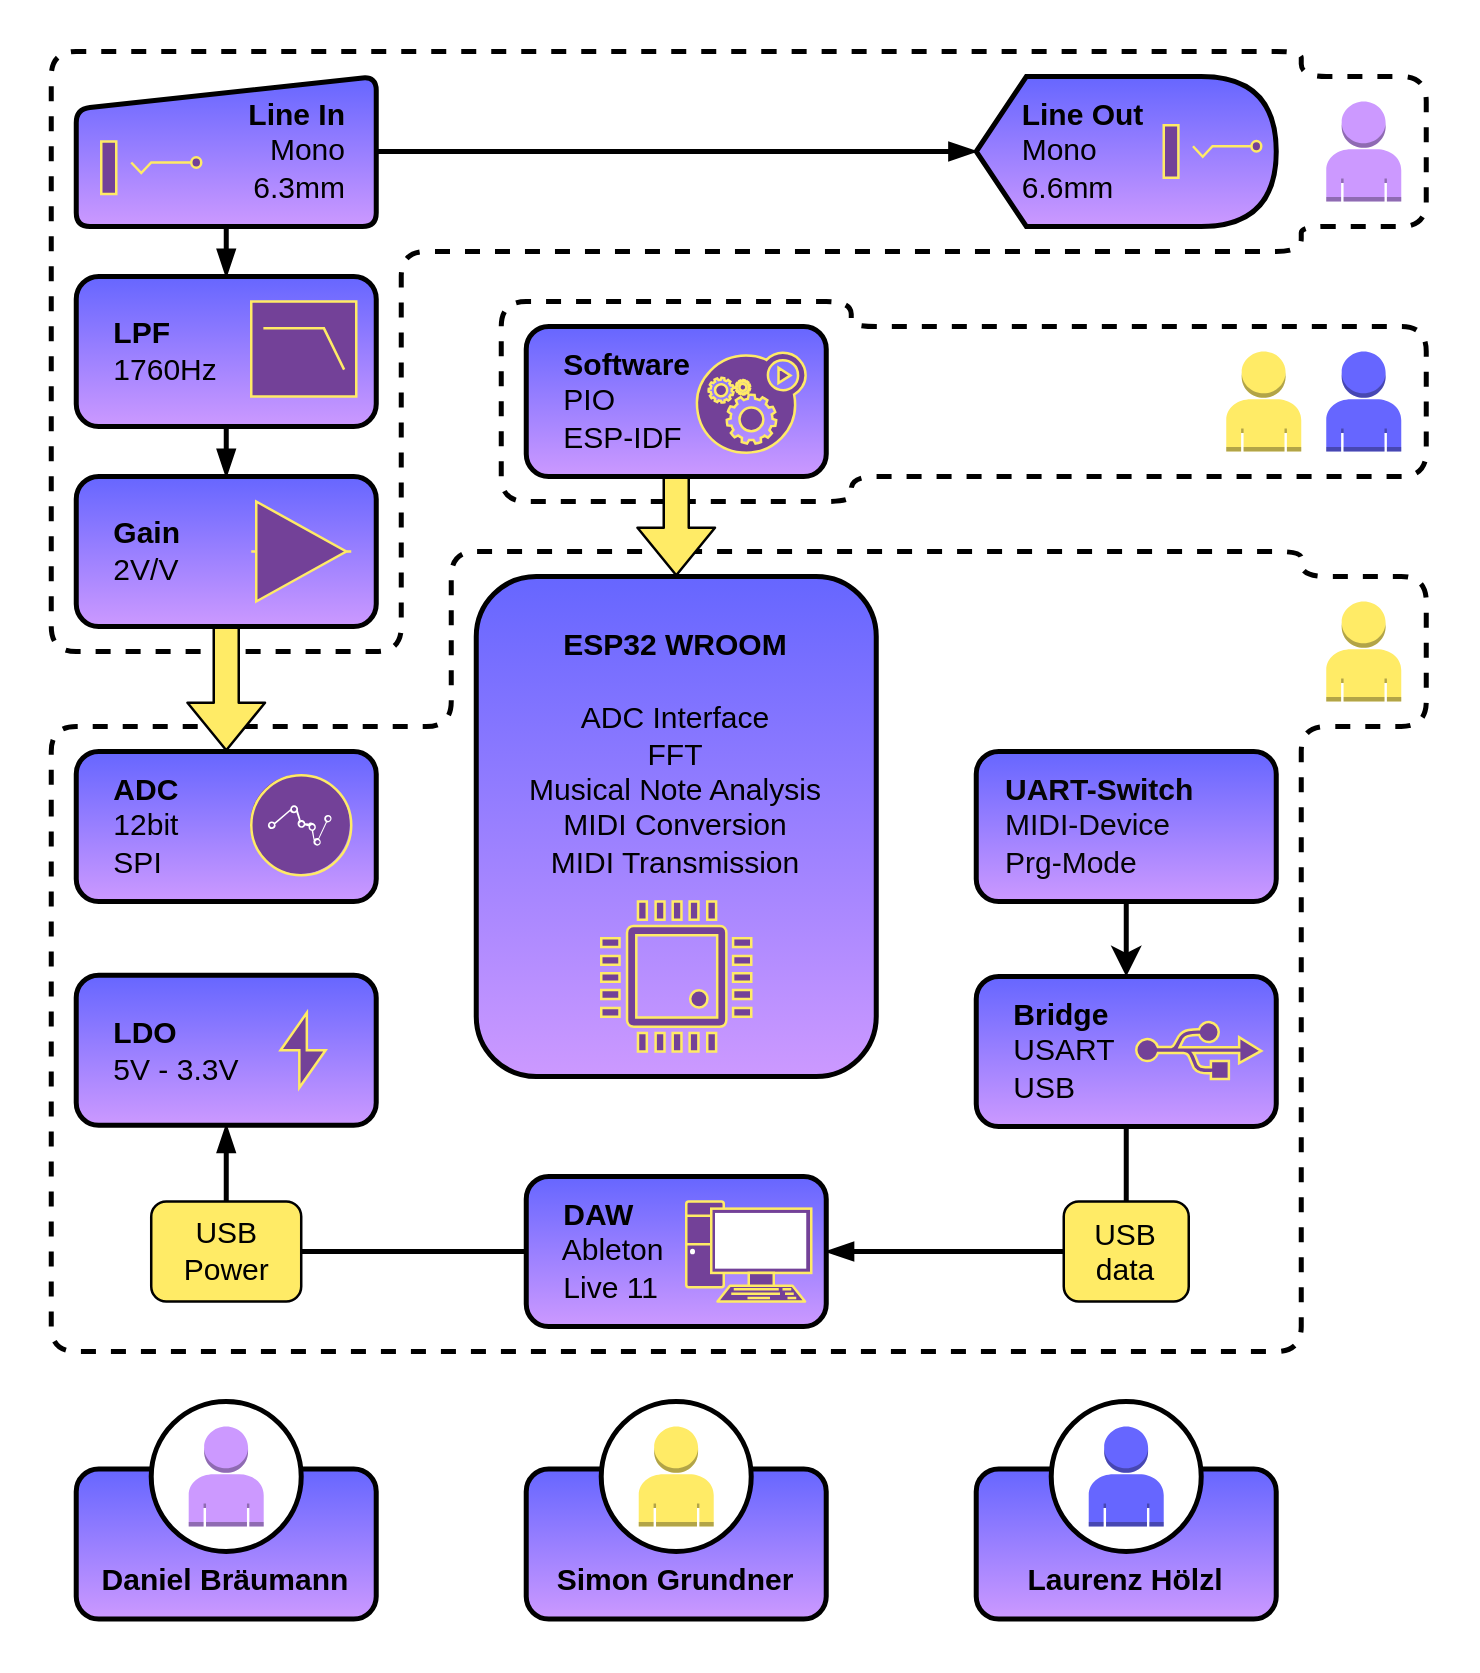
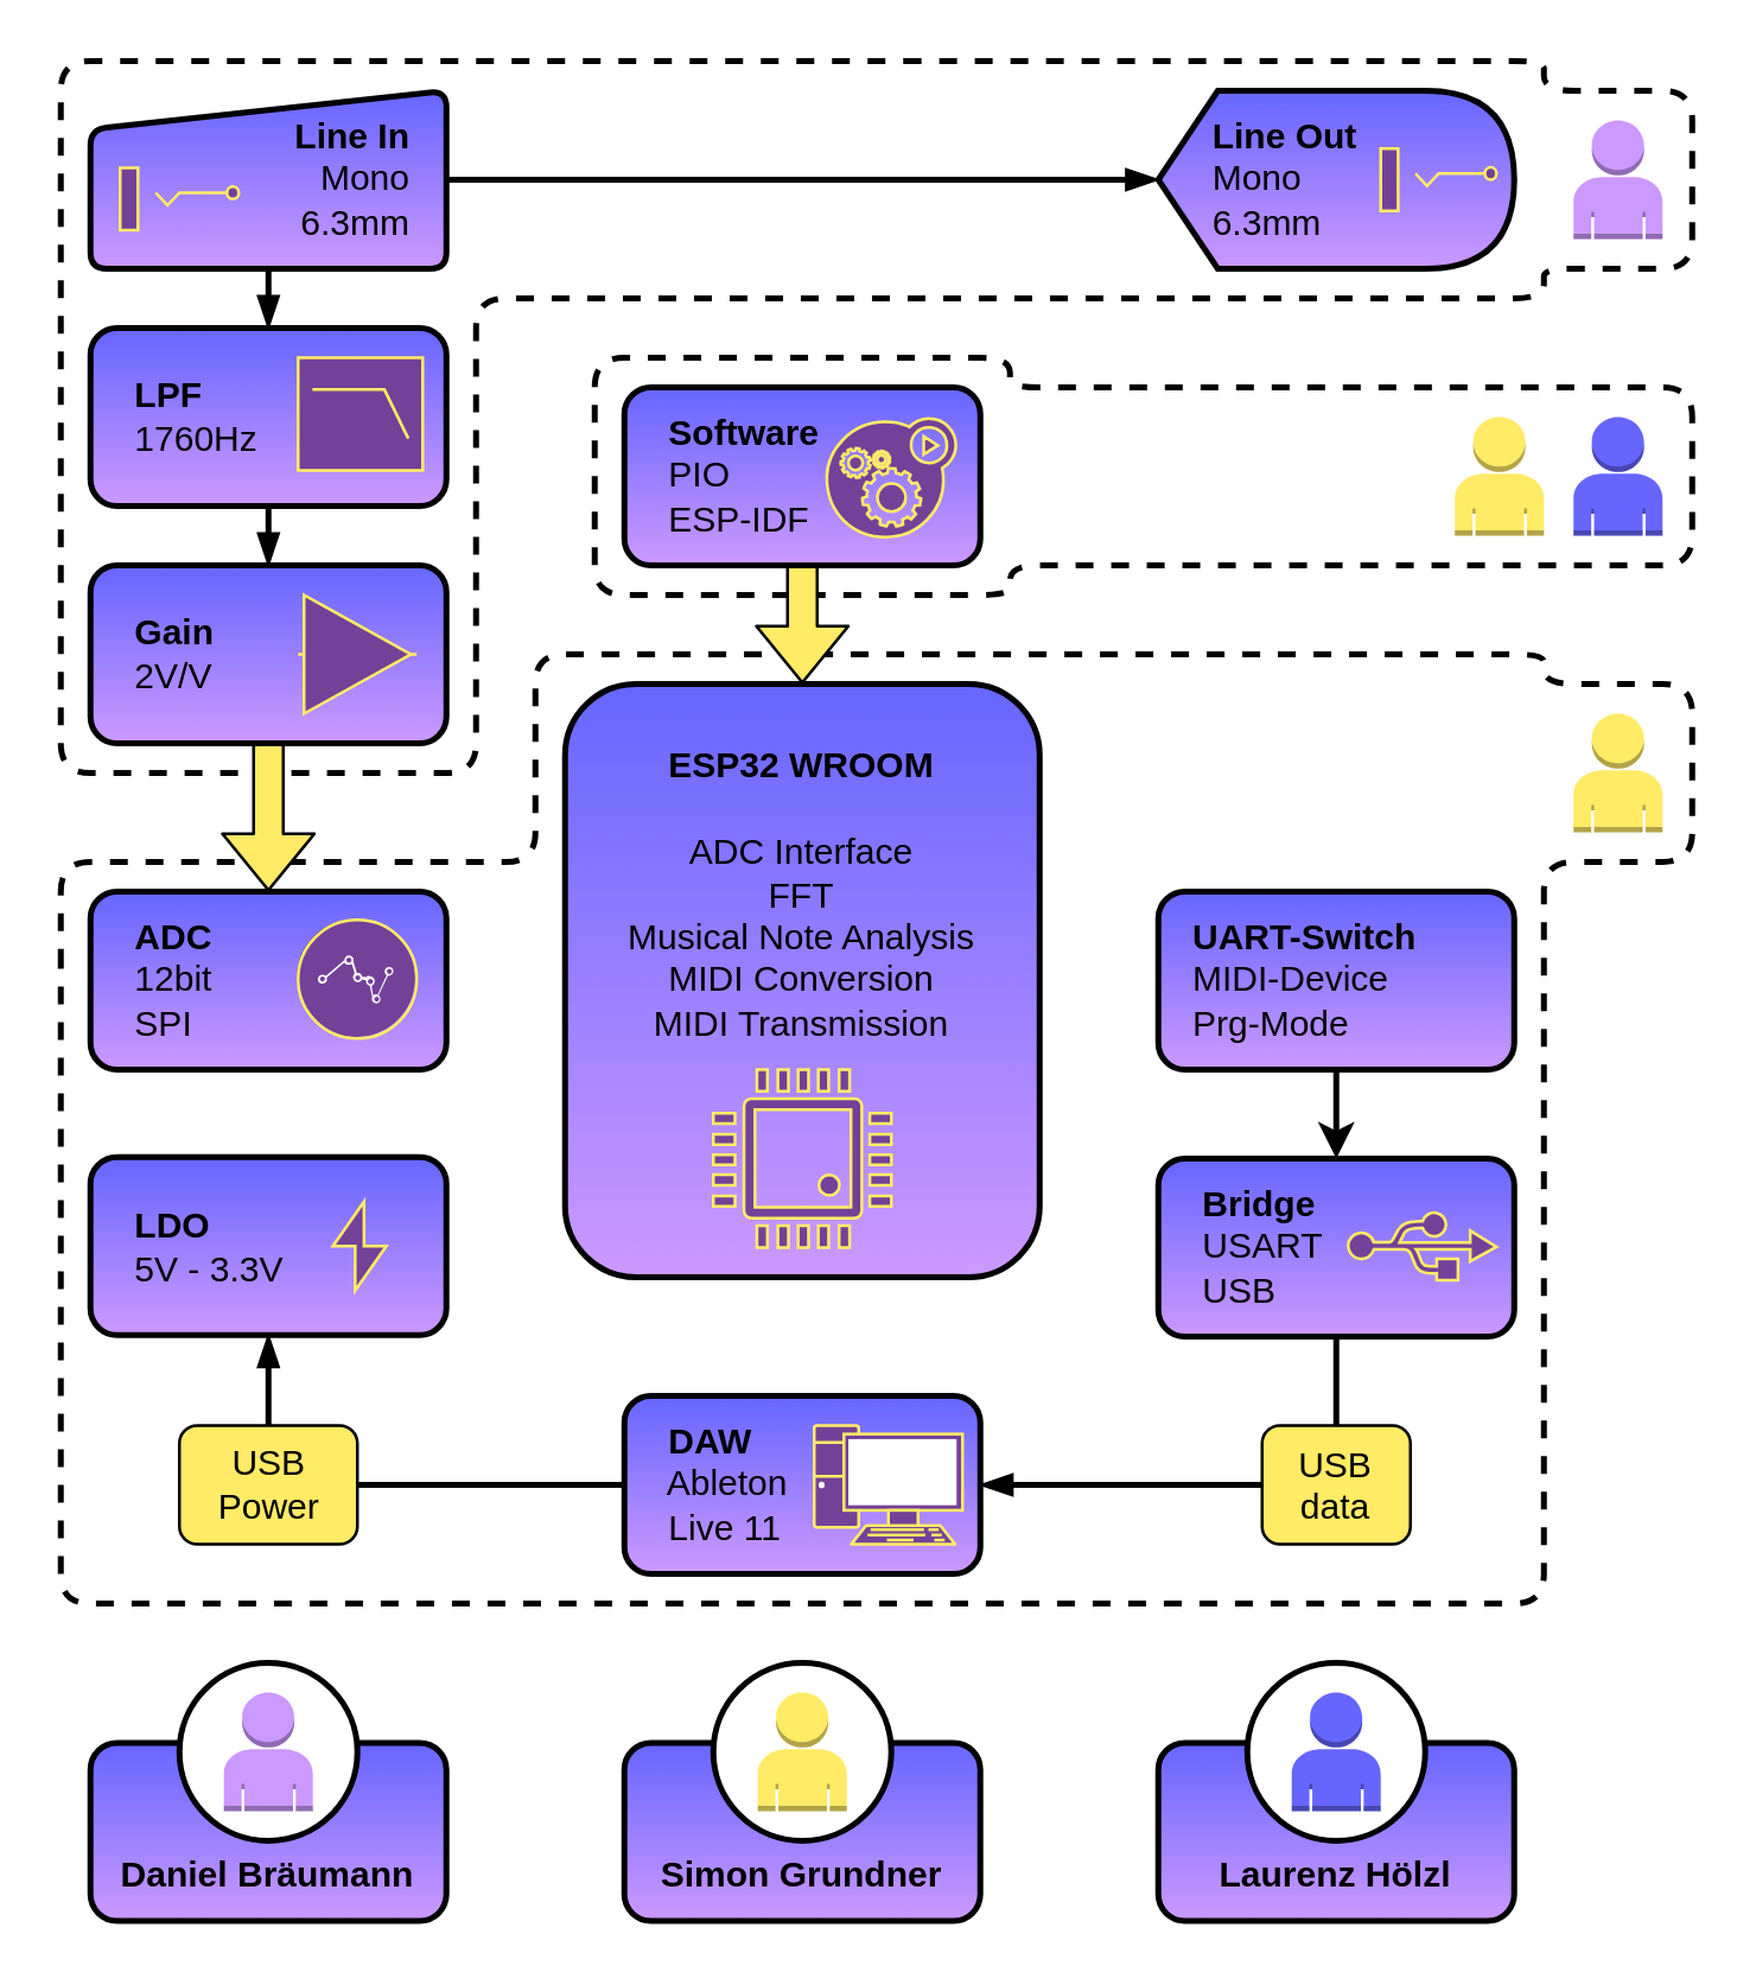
- <mxCell id="18" value="&lt;div style=&quot;&quot;&gt;&lt;b style=&quot;background-color: initial;&quot;&gt;&amp;nbsp; &amp;nbsp; &amp;nbsp;Line Out&lt;/b&gt;&lt;/div&gt;&lt;div style=&quot;&quot;&gt;&lt;b style=&quot;font-weight: bold; background-color: initial;&quot;&gt;&amp;nbsp; &amp;nbsp; &amp;nbsp;&lt;/b&gt;&lt;span style=&quot;background-color: initial;&quot;&gt;Mono&lt;/span&gt;&lt;/div&gt;&lt;span style=&quot;background-color: initial;&quot;&gt;&lt;div style=&quot;&quot;&gt;&lt;span style=&quot;background-color: initial;&quot;&gt;&amp;nbsp; &amp;nbsp; &amp;nbsp;6.6mm&lt;/span&gt;&lt;/div&gt;&lt;/span&gt;" style="shape=display;whiteSpace=wrap;html=1;rounded=0;glass=0;sketch=0;strokeWidth=2;align=left;size=0.167;gradientColor=#CC99FF;fillColor=#6666FF;" parent="1" vertex="1"><mxGeometry x="390" y="30" width="120" height="60" as="geometry" /></mxCell>
+ <mxCell id="18" value="&lt;div style=&quot;&quot;&gt;&lt;b style=&quot;background-color: initial;&quot;&gt;&amp;nbsp; &amp;nbsp; &amp;nbsp;Line Out&lt;/b&gt;&lt;/div&gt;&lt;div style=&quot;&quot;&gt;&lt;b style=&quot;font-weight: bold; background-color: initial;&quot;&gt;&amp;nbsp; &amp;nbsp; &amp;nbsp;&lt;/b&gt;&lt;span style=&quot;background-color: initial;&quot;&gt;Mono&lt;/span&gt;&lt;/div&gt;&lt;span style=&quot;background-color: initial;&quot;&gt;&lt;div style=&quot;&quot;&gt;&lt;span style=&quot;background-color: initial;&quot;&gt;&amp;nbsp; &amp;nbsp; &amp;nbsp;6.3mm&lt;/span&gt;&lt;/div&gt;&lt;/span&gt;" style="shape=display;whiteSpace=wrap;html=1;rounded=0;glass=0;sketch=0;strokeWidth=2;align=left;size=0.167;gradientColor=#CC99FF;fillColor=#6666FF;" parent="1" vertex="1"><mxGeometry x="390" y="30" width="120" height="60" as="geometry" /></mxCell>
